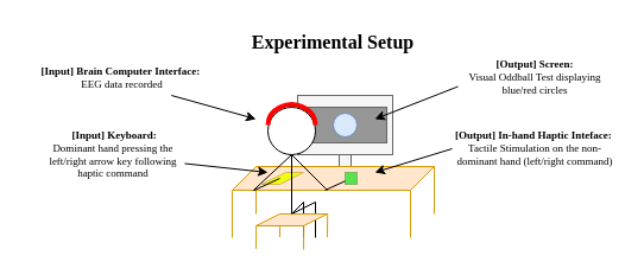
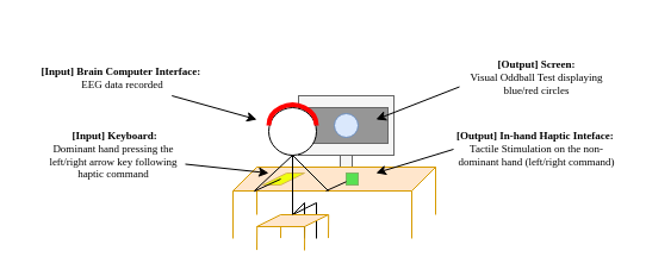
- <mxCell id="36" value="Experimental Setup" style="text;html=1;strokeColor=none;fillColor=none;align=center;verticalAlign=middle;whiteSpace=wrap;rounded=0;fontStyle=1;fontFamily=Times New Roman;fontSize=16;" vertex="1" parent="1"><mxGeometry x="185" y="20" width="190" height="30" as="geometry" /></mxCell>
